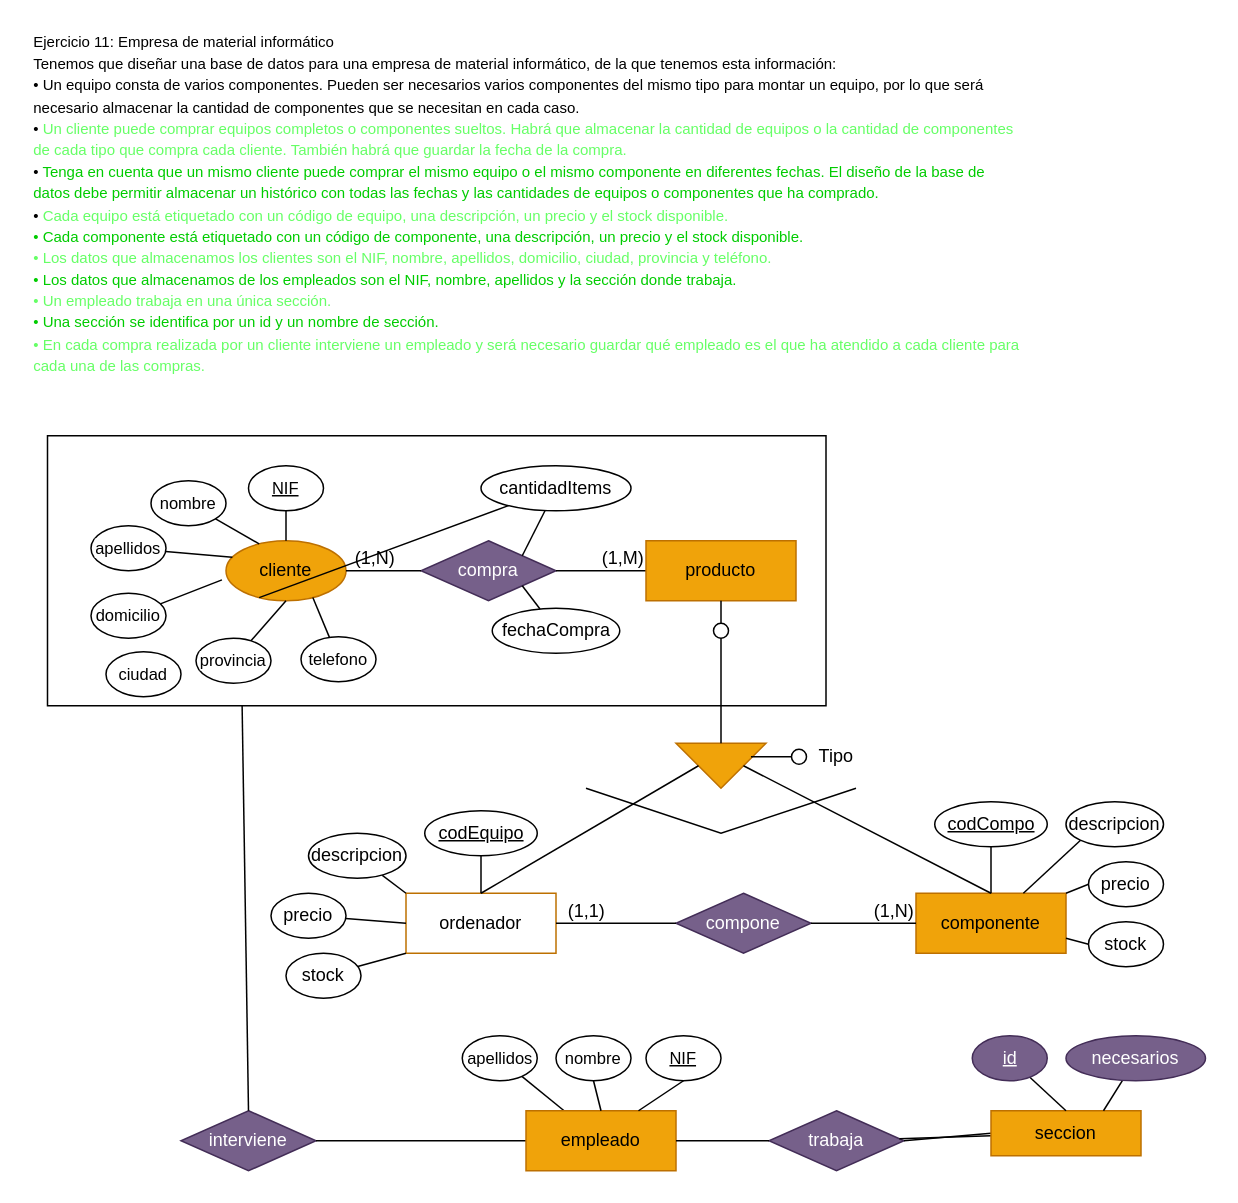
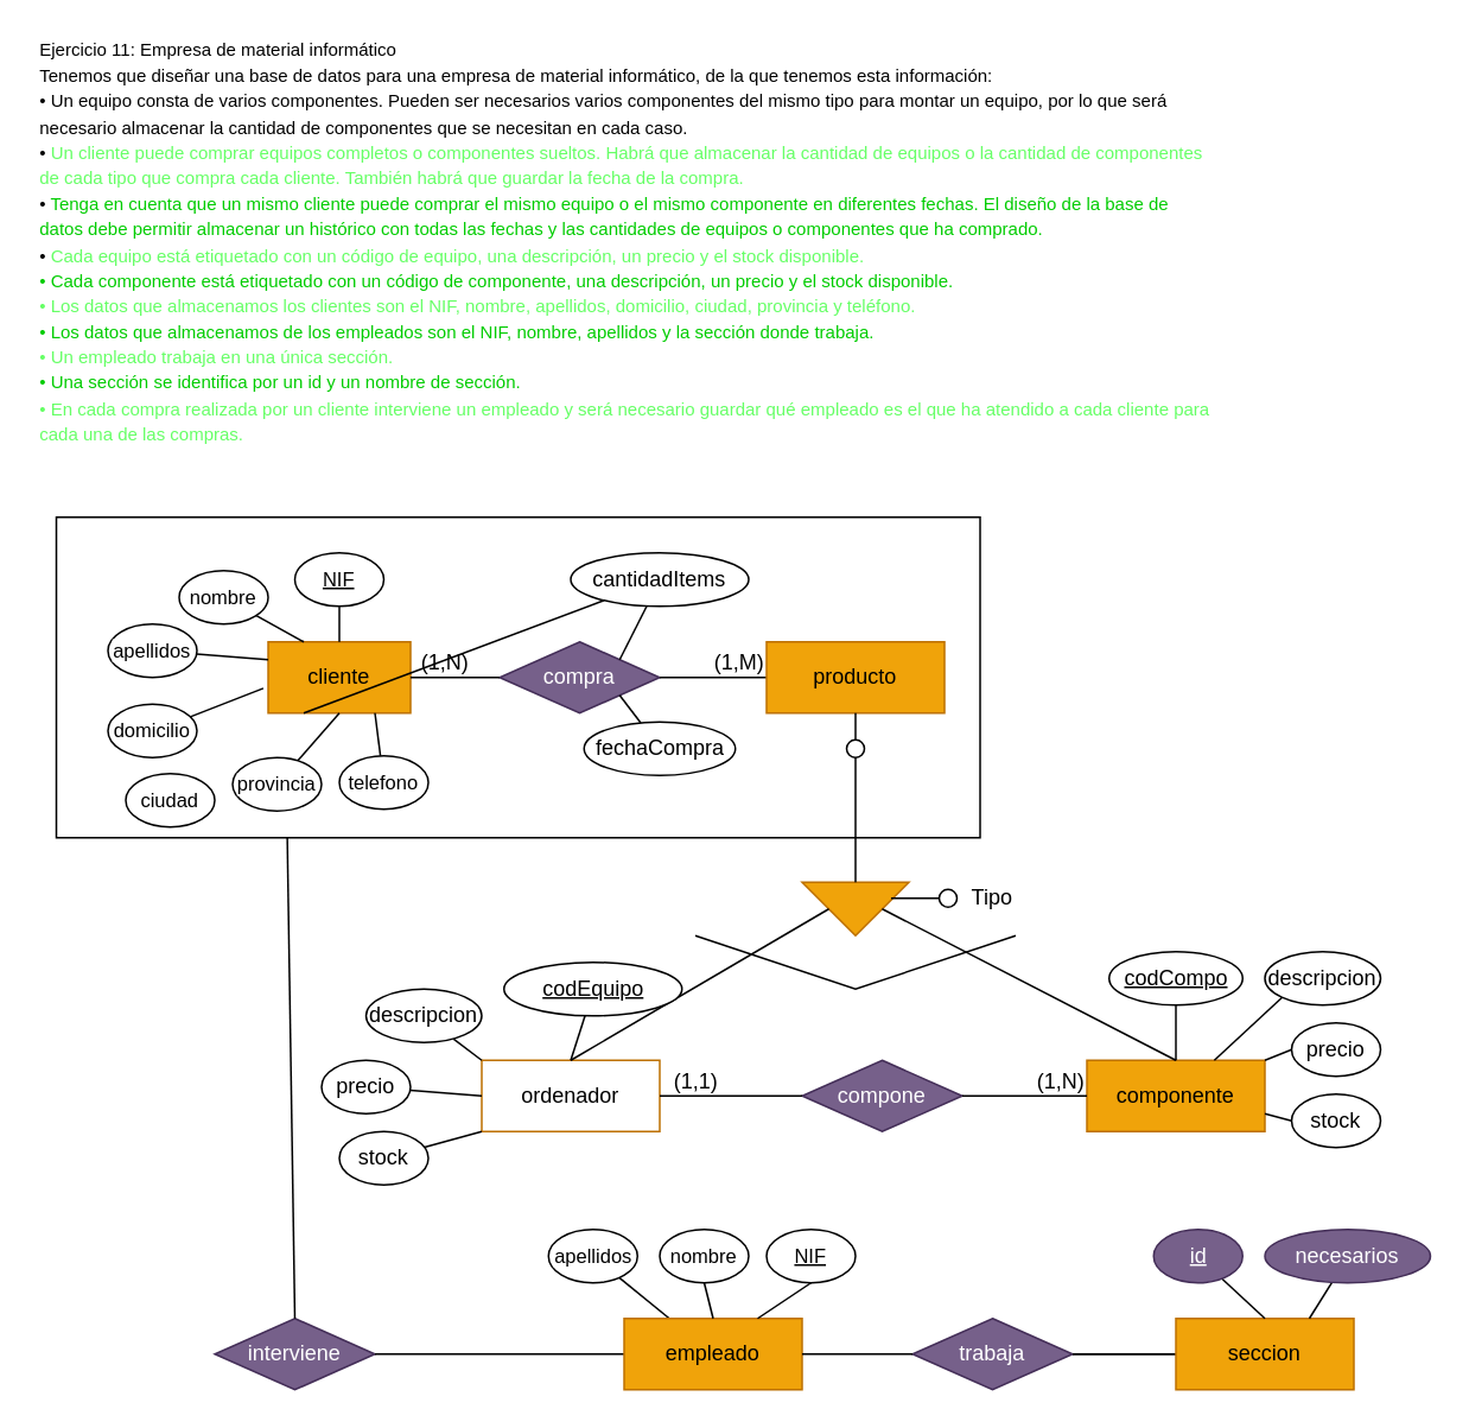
- <mxCell id="4" value="cliente" style="ellipse;whiteSpace=wrap;html=1;align=center;fillColor=#f0a30a;strokeColor=#BD7000;fontColor=#000000;" parent="1" vertex="1"><mxGeometry x="150" y="360" width="80" height="40" as="geometry" /></mxCell>
+ <mxCell id="4" value="cliente" style="whiteSpace=wrap;html=1;align=center;fillColor=#f0a30a;strokeColor=#BD7000;fontColor=#000000;" parent="1" vertex="1"><mxGeometry x="150" y="360" width="80" height="40" as="geometry" /></mxCell>
- <mxCell id="61" value="telefono" style="ellipse;whiteSpace=wrap;html=1;align=center;fontFamily=Helvetica;fontSize=11;fontColor=default;labelBackgroundColor=default;" vertex="1" parent="1"><mxGeometry x="200" y="424" width="50" height="30" as="geometry" /></mxCell>
+ <mxCell id="61" value="telefono" style="ellipse;whiteSpace=wrap;html=1;align=center;fontFamily=Helvetica;fontSize=11;fontColor=default;labelBackgroundColor=default;" vertex="1" parent="1"><mxGeometry x="190" y="424" width="50" height="30" as="geometry" /></mxCell>
- <mxCell id="33" value="&lt;u&gt;codEquipo&lt;/u&gt;" style="ellipse;whiteSpace=wrap;html=1;align=center;" vertex="1" parent="1"><mxGeometry x="282.5" y="540" width="75" height="30" as="geometry" /></mxCell>
+ <mxCell id="33" value="&lt;u&gt;codEquipo&lt;/u&gt;" style="ellipse;whiteSpace=wrap;html=1;align=center;" vertex="1" parent="1"><mxGeometry x="282.5" y="540" width="100" height="30" as="geometry" /></mxCell>
- <mxCell id="75" value="seccion" style="whiteSpace=wrap;html=1;align=center;fillColor=#f0a30a;strokeColor=#BD7000;fontColor=#000000;verticalAlign=middle;fontFamily=Helvetica;fontSize=12;" vertex="1" parent="1"><mxGeometry x="660" y="740" width="100" height="30" as="geometry" /></mxCell>
+ <mxCell id="75" value="seccion" style="whiteSpace=wrap;html=1;align=center;fillColor=#f0a30a;strokeColor=#BD7000;fontColor=#000000;verticalAlign=middle;fontFamily=Helvetica;fontSize=12;" vertex="1" parent="1"><mxGeometry x="660" y="740" width="100" height="40" as="geometry" /></mxCell>
